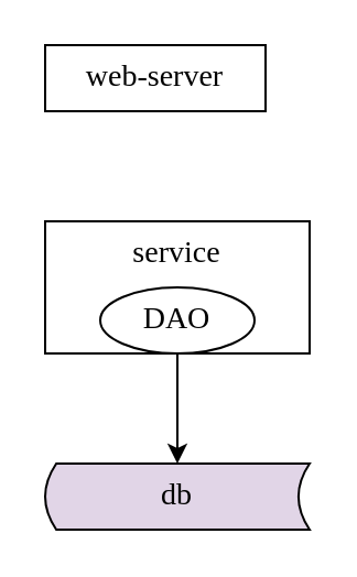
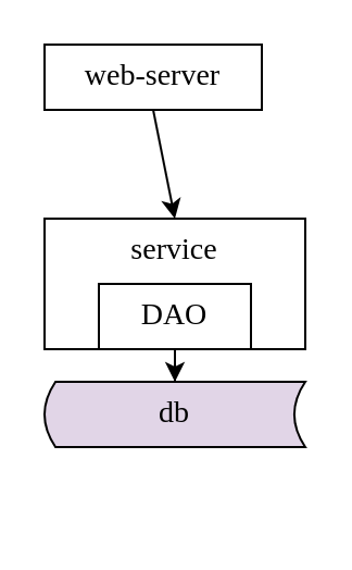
+ <mxCell id="6" style="edgeStyle=none;rounded=0;orthogonalLoop=1;jettySize=auto;html=1;exitX=0.5;exitY=1;exitDx=0;exitDy=0;entryX=0.5;entryY=0;entryDx=0;entryDy=0;fontFamily=Verdana;fontSize=14;" edge="1" parent="1" source="7" target="3"><mxGeometry relative="1" as="geometry" /></mxCell>
- <mxCell id="5" value="DAO" style="ellipse;whiteSpace=wrap;html=1;strokeColor=#000000;fontFamily=Verdana;fontSize=14;" vertex="1" parent="1"><mxGeometry x="45" y="130" width="70" height="30" as="geometry" /></mxCell>
+ <mxCell id="5" value="DAO" style="rounded=0;whiteSpace=wrap;html=1;strokeColor=#000000;fontFamily=Verdana;fontSize=14;" vertex="1" parent="1"><mxGeometry x="45" y="130" width="70" height="30" as="geometry" /></mxCell>
- <mxCell id="4" value="db" style="shape=dataStorage;whiteSpace=wrap;html=1;fontFamily=Verdana;fontSize=14;size=0.042;fillColor=#e1d5e7;strokeColor=#000000;" vertex="1" parent="1"><mxGeometry x="20" y="210" width="120" height="30" as="geometry" /></mxCell>
+ <mxCell id="4" value="db" style="shape=dataStorage;whiteSpace=wrap;html=1;fontFamily=Verdana;fontSize=14;size=0.042;fillColor=#e1d5e7;strokeColor=#000000;" vertex="1" parent="1"><mxGeometry x="20" y="175" width="120" height="30" as="geometry" /></mxCell>
